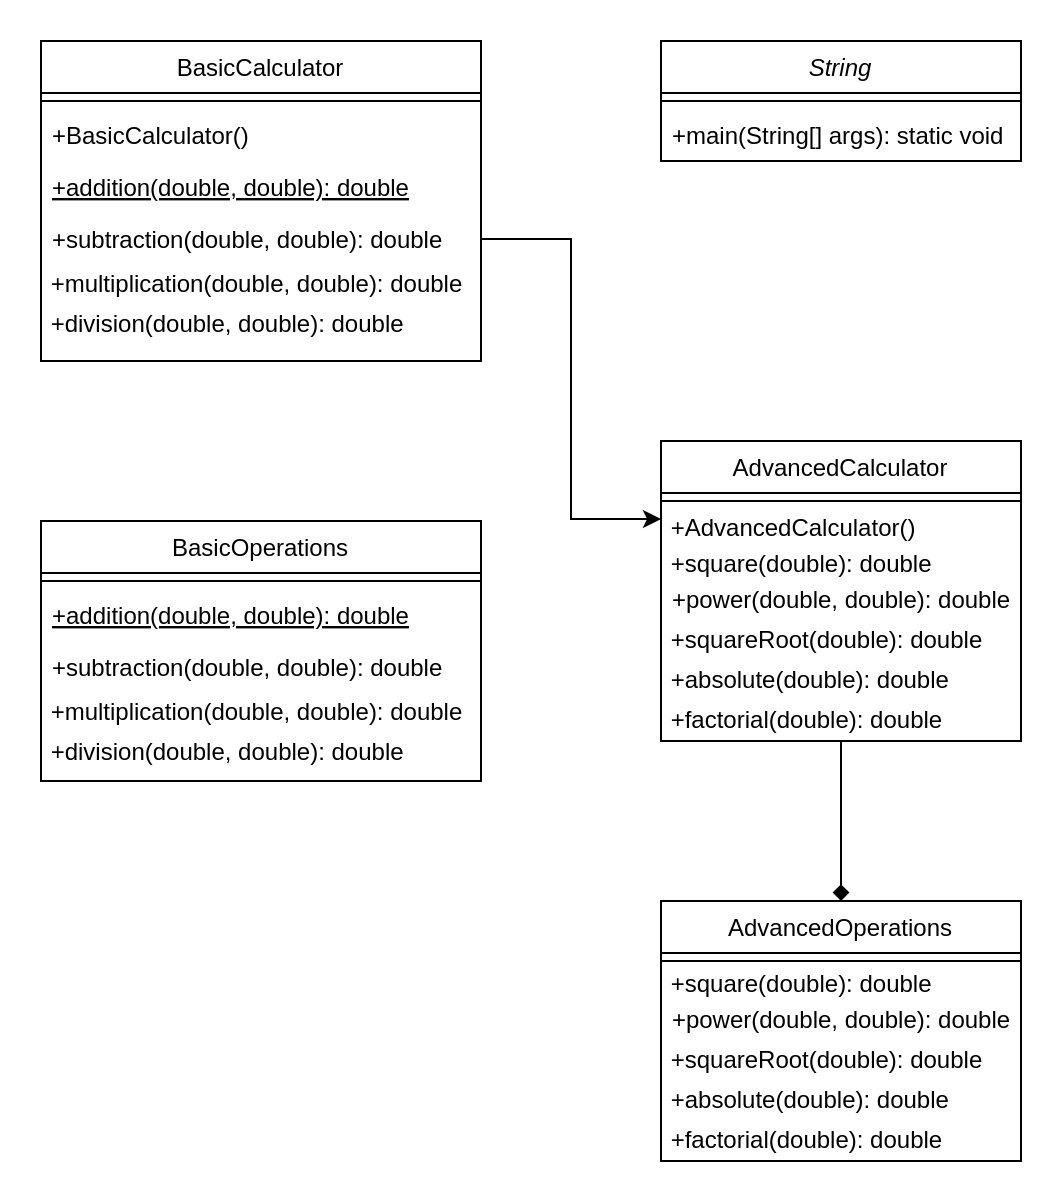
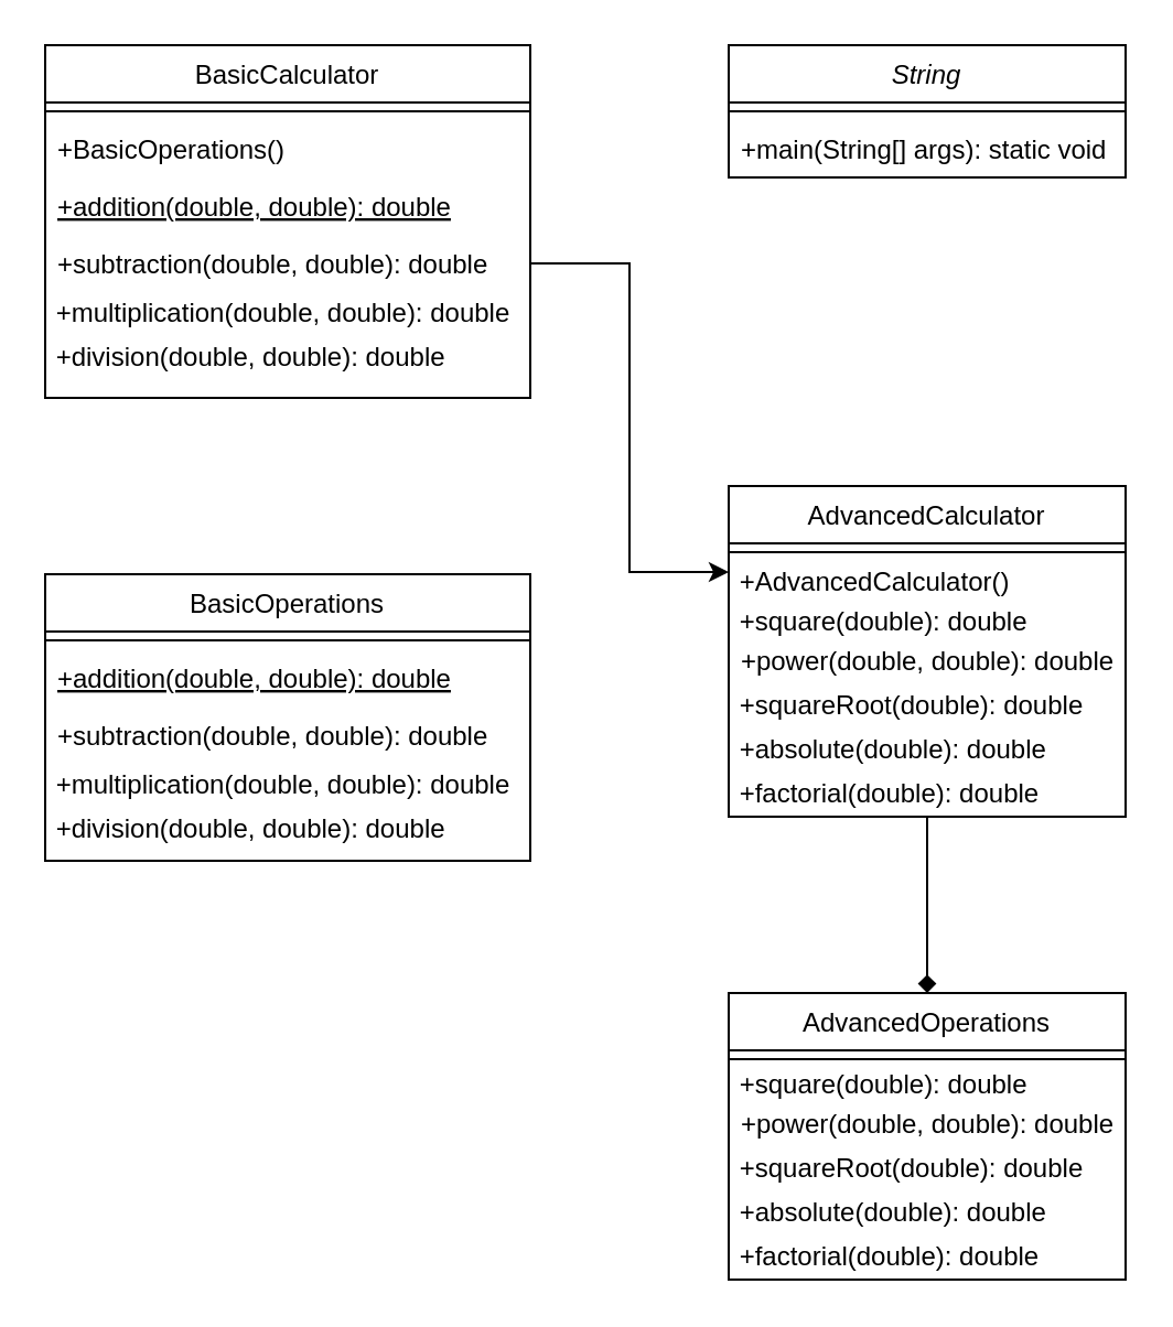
- <mxCell id="7" value="+BasicCalculator()" style="text;align=left;verticalAlign=top;spacingLeft=4;spacingRight=4;overflow=hidden;rotatable=0;points=[[0,0.5],[1,0.5]];portConstraint=eastwest;" parent="5" vertex="1"><mxGeometry y="34" width="220" height="26" as="geometry" /></mxCell>
+ <mxCell id="7" value="+BasicOperations()" style="text;align=left;verticalAlign=top;spacingLeft=4;spacingRight=4;overflow=hidden;rotatable=0;points=[[0,0.5],[1,0.5]];portConstraint=eastwest;" parent="5" vertex="1"><mxGeometry y="34" width="220" height="26" as="geometry" /></mxCell>
